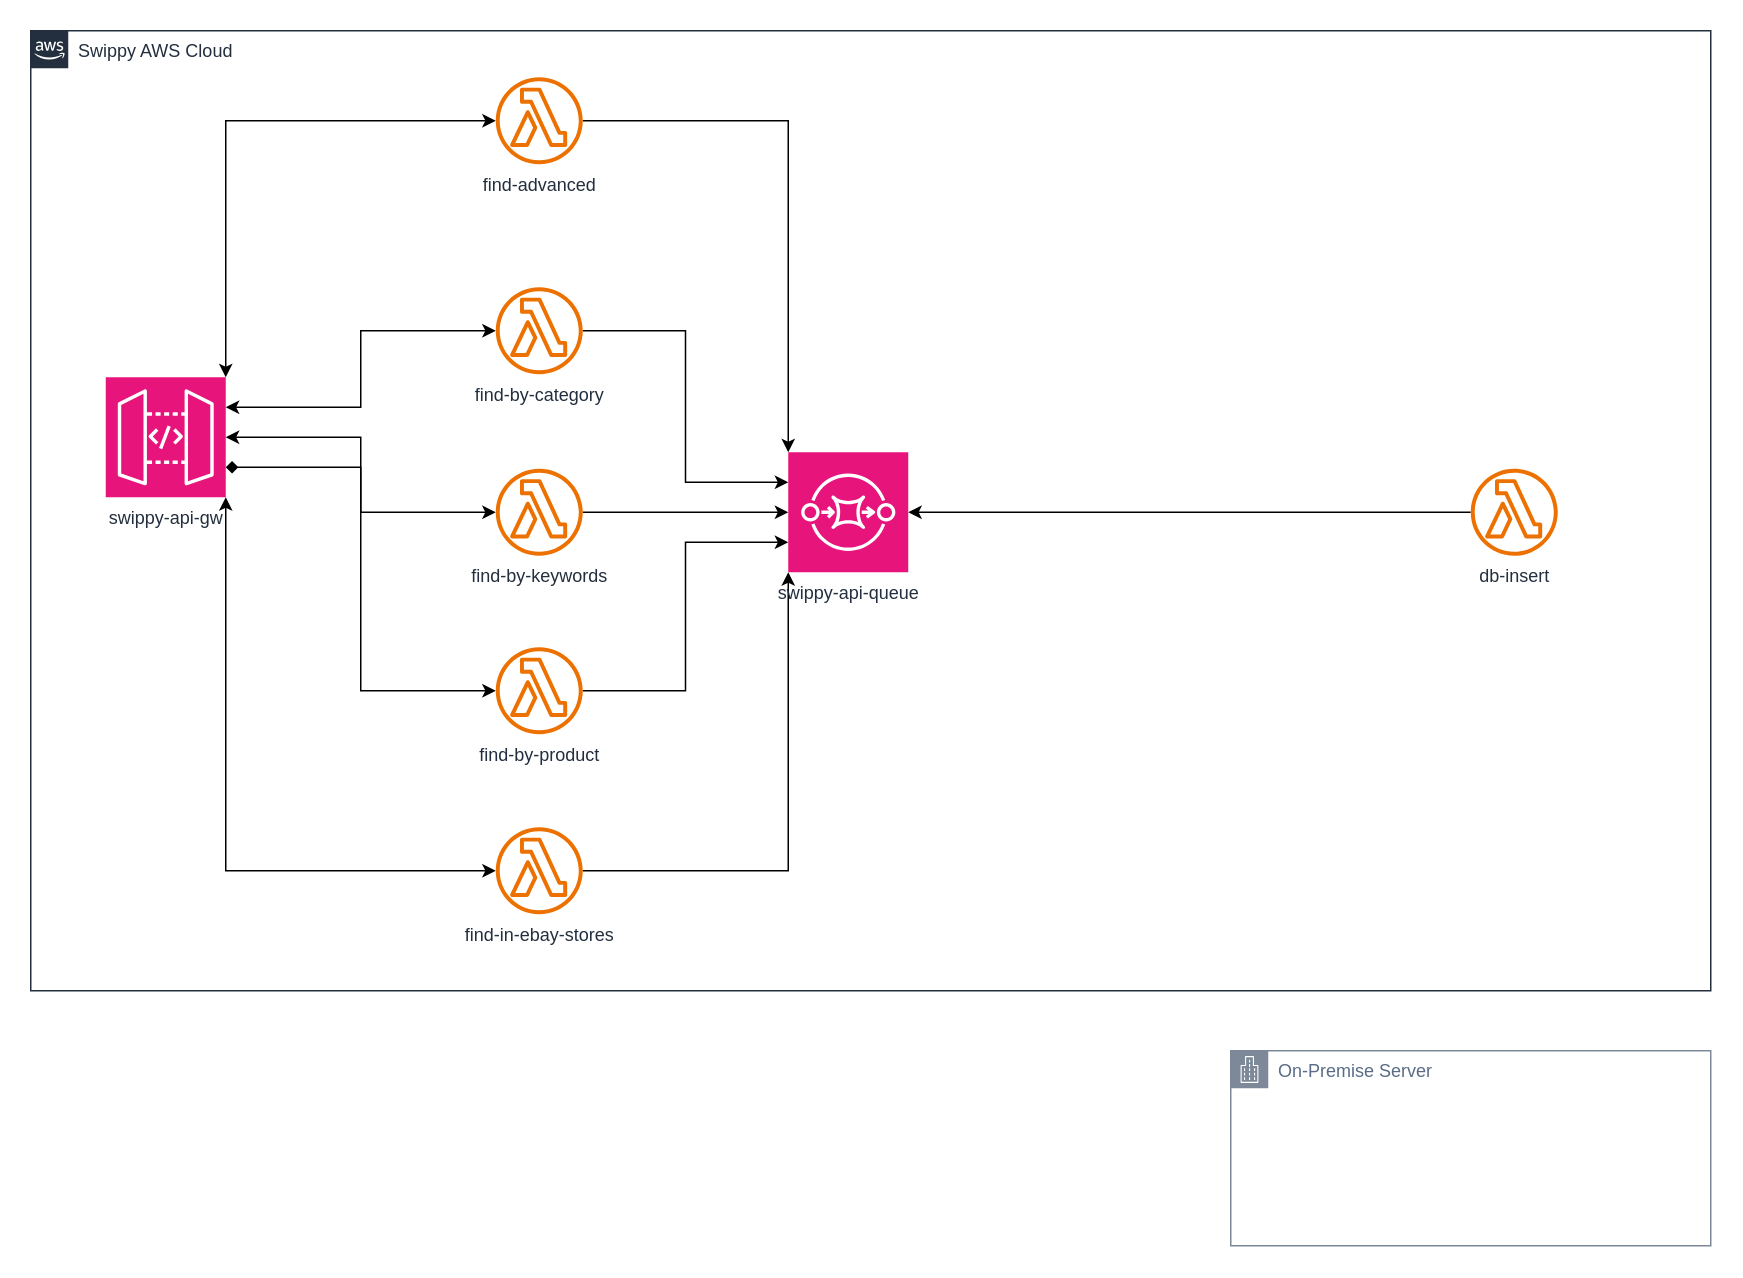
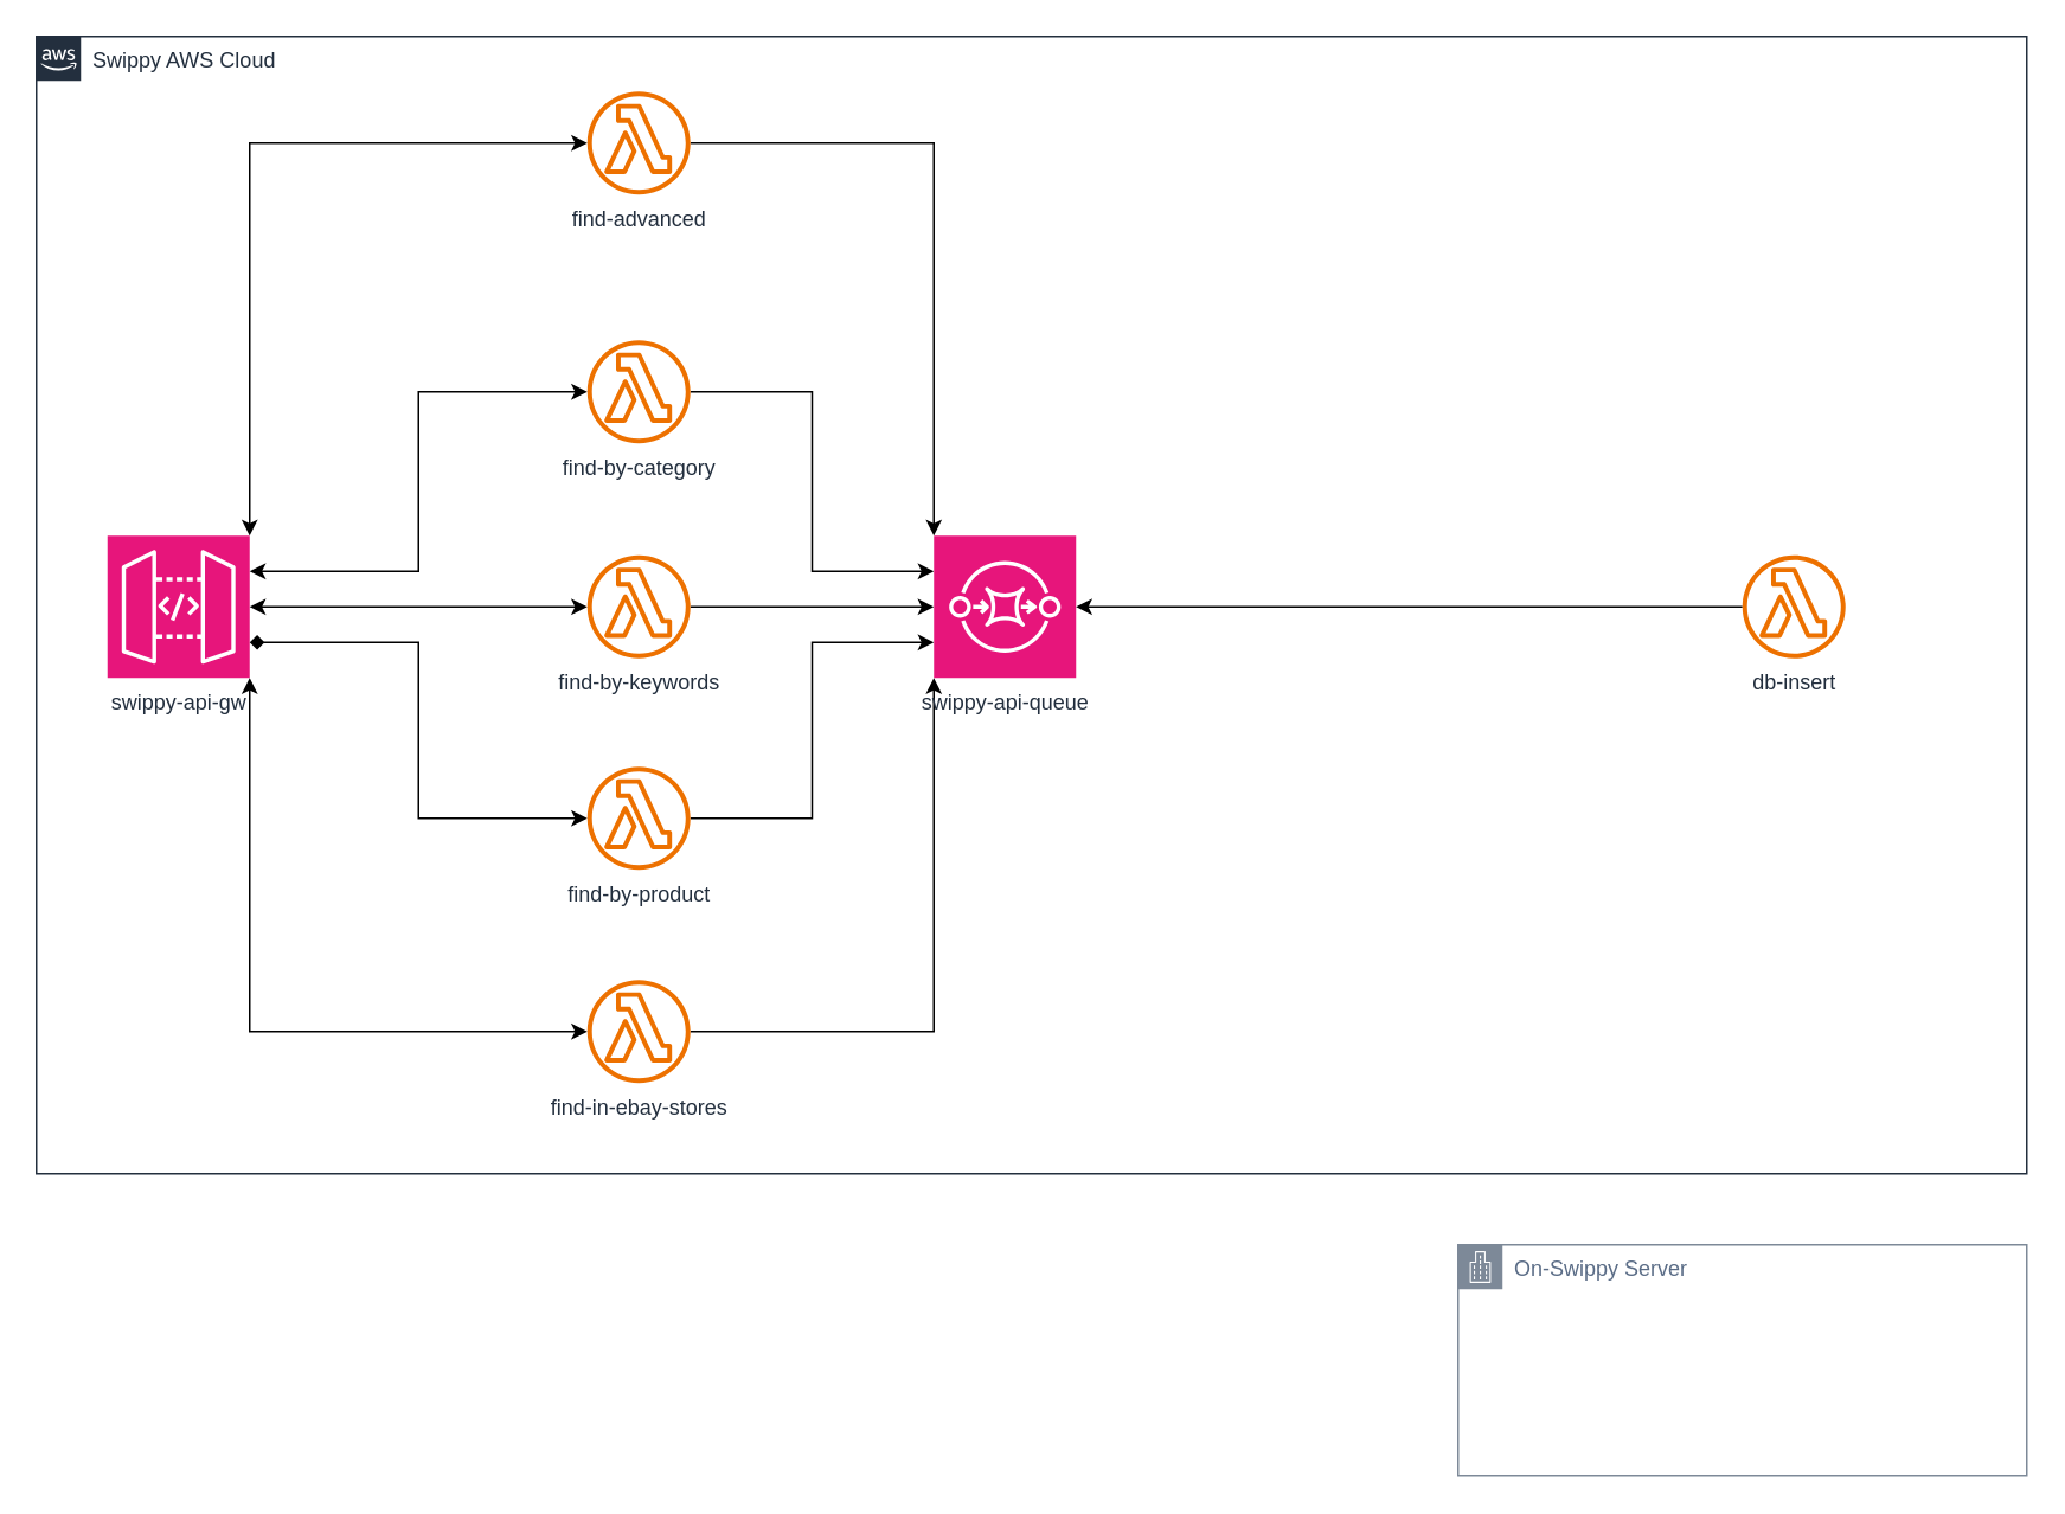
- <mxCell id="3" value="&lt;div&gt;swippy-api-gw&lt;/div&gt;" style="sketch=0;points=[[0,0,0],[0.25,0,0],[0.5,0,0],[0.75,0,0],[1,0,0],[0,1,0],[0.25,1,0],[0.5,1,0],[0.75,1,0],[1,1,0],[0,0.25,0],[0,0.5,0],[0,0.75,0],[1,0.25,0],[1,0.5,0],[1,0.75,0]];outlineConnect=0;fontColor=#232F3E;fillColor=#E7157B;strokeColor=#ffffff;dashed=0;verticalLabelPosition=bottom;verticalAlign=top;align=center;html=1;fontSize=12;fontStyle=0;aspect=fixed;shape=mxgraph.aws4.resourceIcon;resIcon=mxgraph.aws4.api_gateway;" vertex="1" parent="2"><mxGeometry x="50" y="231" width="80" height="80" as="geometry" /></mxCell>
+ <mxCell id="3" value="&lt;div&gt;swippy-api-gw&lt;/div&gt;" style="sketch=0;points=[[0,0,0],[0.25,0,0],[0.5,0,0],[0.75,0,0],[1,0,0],[0,1,0],[0.25,1,0],[0.5,1,0],[0.75,1,0],[1,1,0],[0,0.25,0],[0,0.5,0],[0,0.75,0],[1,0.25,0],[1,0.5,0],[1,0.75,0]];outlineConnect=0;fontColor=#232F3E;fillColor=#E7157B;strokeColor=#ffffff;dashed=0;verticalLabelPosition=bottom;verticalAlign=top;align=center;html=1;fontSize=12;fontStyle=0;aspect=fixed;shape=mxgraph.aws4.resourceIcon;resIcon=mxgraph.aws4.api_gateway;" vertex="1" parent="2"><mxGeometry x="40" y="281" width="80" height="80" as="geometry" /></mxCell>
- <mxCell id="22" value="On-Premise Server" style="points=[[0,0],[0.25,0],[0.5,0],[0.75,0],[1,0],[1,0.25],[1,0.5],[1,0.75],[1,1],[0.75,1],[0.5,1],[0.25,1],[0,1],[0,0.75],[0,0.5],[0,0.25]];outlineConnect=0;gradientColor=none;html=1;whiteSpace=wrap;fontSize=12;fontStyle=0;container=1;pointerEvents=0;collapsible=0;recursiveResize=0;shape=mxgraph.aws4.group;grIcon=mxgraph.aws4.group_corporate_data_center;strokeColor=#7D8998;fillColor=none;verticalAlign=top;align=left;spacingLeft=30;fontColor=#5A6C86;dashed=0;" vertex="1" parent="1"><mxGeometry x="820" y="700" width="320" height="130" as="geometry" /></mxCell>
+ <mxCell id="22" value="On-Swippy Server" style="points=[[0,0],[0.25,0],[0.5,0],[0.75,0],[1,0],[1,0.25],[1,0.5],[1,0.75],[1,1],[0.75,1],[0.5,1],[0.25,1],[0,1],[0,0.75],[0,0.5],[0,0.25]];outlineConnect=0;gradientColor=none;html=1;whiteSpace=wrap;fontSize=12;fontStyle=0;container=1;pointerEvents=0;collapsible=0;recursiveResize=0;shape=mxgraph.aws4.group;grIcon=mxgraph.aws4.group_corporate_data_center;strokeColor=#7D8998;fillColor=none;verticalAlign=top;align=left;spacingLeft=30;fontColor=#5A6C86;dashed=0;" vertex="1" parent="1"><mxGeometry x="820" y="700" width="320" height="130" as="geometry" /></mxCell>
